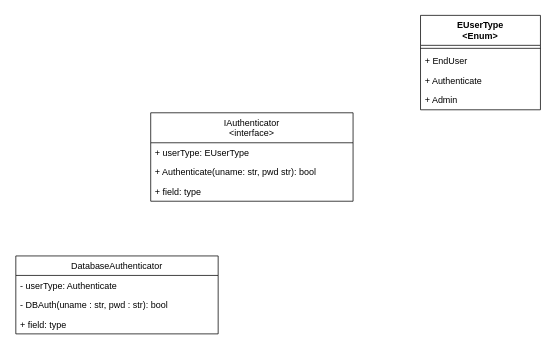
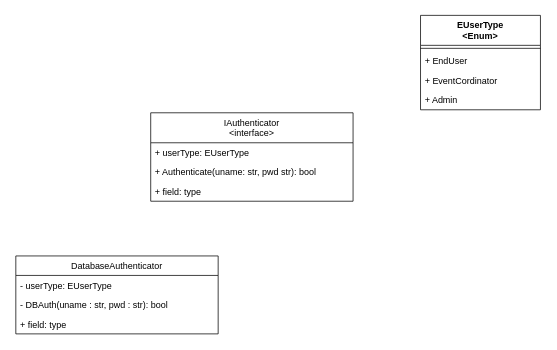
- <mxCell id="9" value="+ Authenticate " style="text;strokeColor=none;fillColor=none;align=left;verticalAlign=top;spacingLeft=4;spacingRight=4;overflow=hidden;rotatable=0;points=[[0,0.5],[1,0.5]];portConstraint=eastwest;" vertex="1" parent="6"><mxGeometry y="74" width="160" height="26" as="geometry" /></mxCell>
+ <mxCell id="9" value="+ EventCordinator " style="text;strokeColor=none;fillColor=none;align=left;verticalAlign=top;spacingLeft=4;spacingRight=4;overflow=hidden;rotatable=0;points=[[0,0.5],[1,0.5]];portConstraint=eastwest;" vertex="1" parent="6"><mxGeometry y="74" width="160" height="26" as="geometry" /></mxCell>
- <mxCell id="12" value="- userType: Authenticate" style="text;strokeColor=none;fillColor=none;align=left;verticalAlign=top;spacingLeft=4;spacingRight=4;overflow=hidden;rotatable=0;points=[[0,0.5],[1,0.5]];portConstraint=eastwest;" vertex="1" parent="11"><mxGeometry y="26" width="270" height="26" as="geometry" /></mxCell>
+ <mxCell id="12" value="- userType: EUserType" style="text;strokeColor=none;fillColor=none;align=left;verticalAlign=top;spacingLeft=4;spacingRight=4;overflow=hidden;rotatable=0;points=[[0,0.5],[1,0.5]];portConstraint=eastwest;" vertex="1" parent="11"><mxGeometry y="26" width="270" height="26" as="geometry" /></mxCell>
